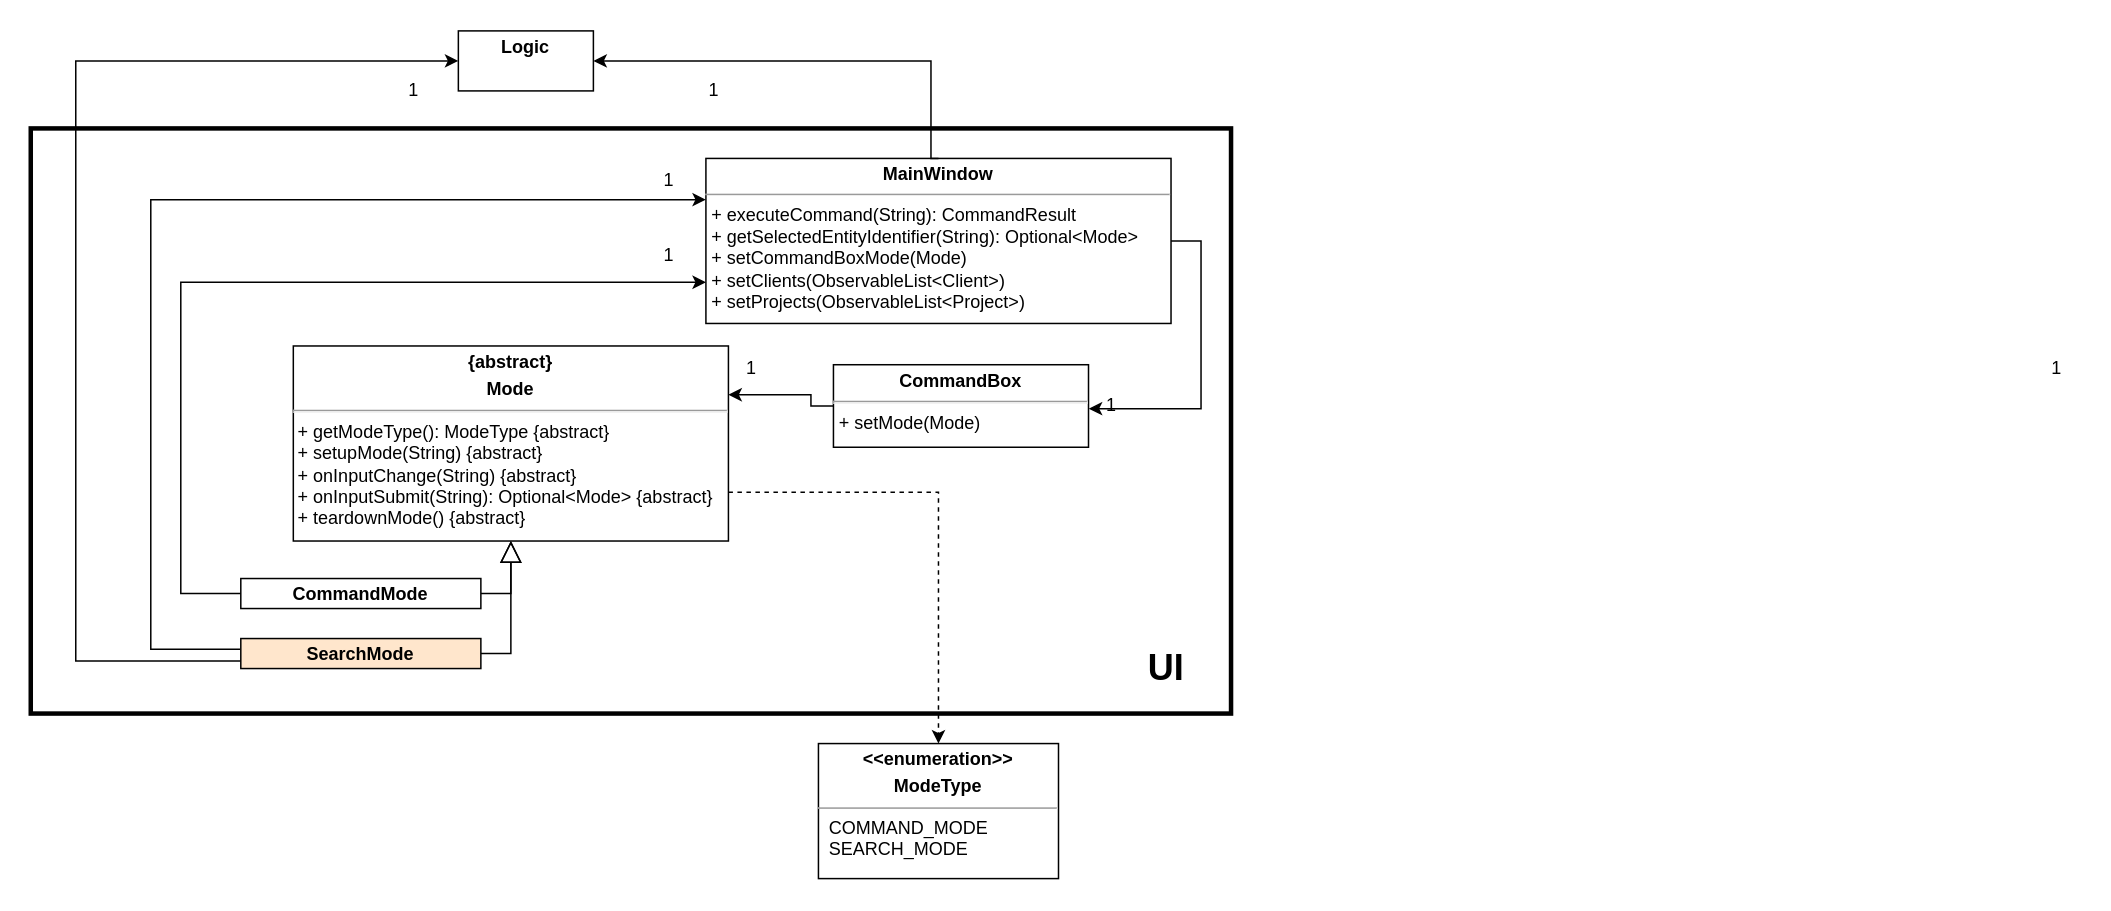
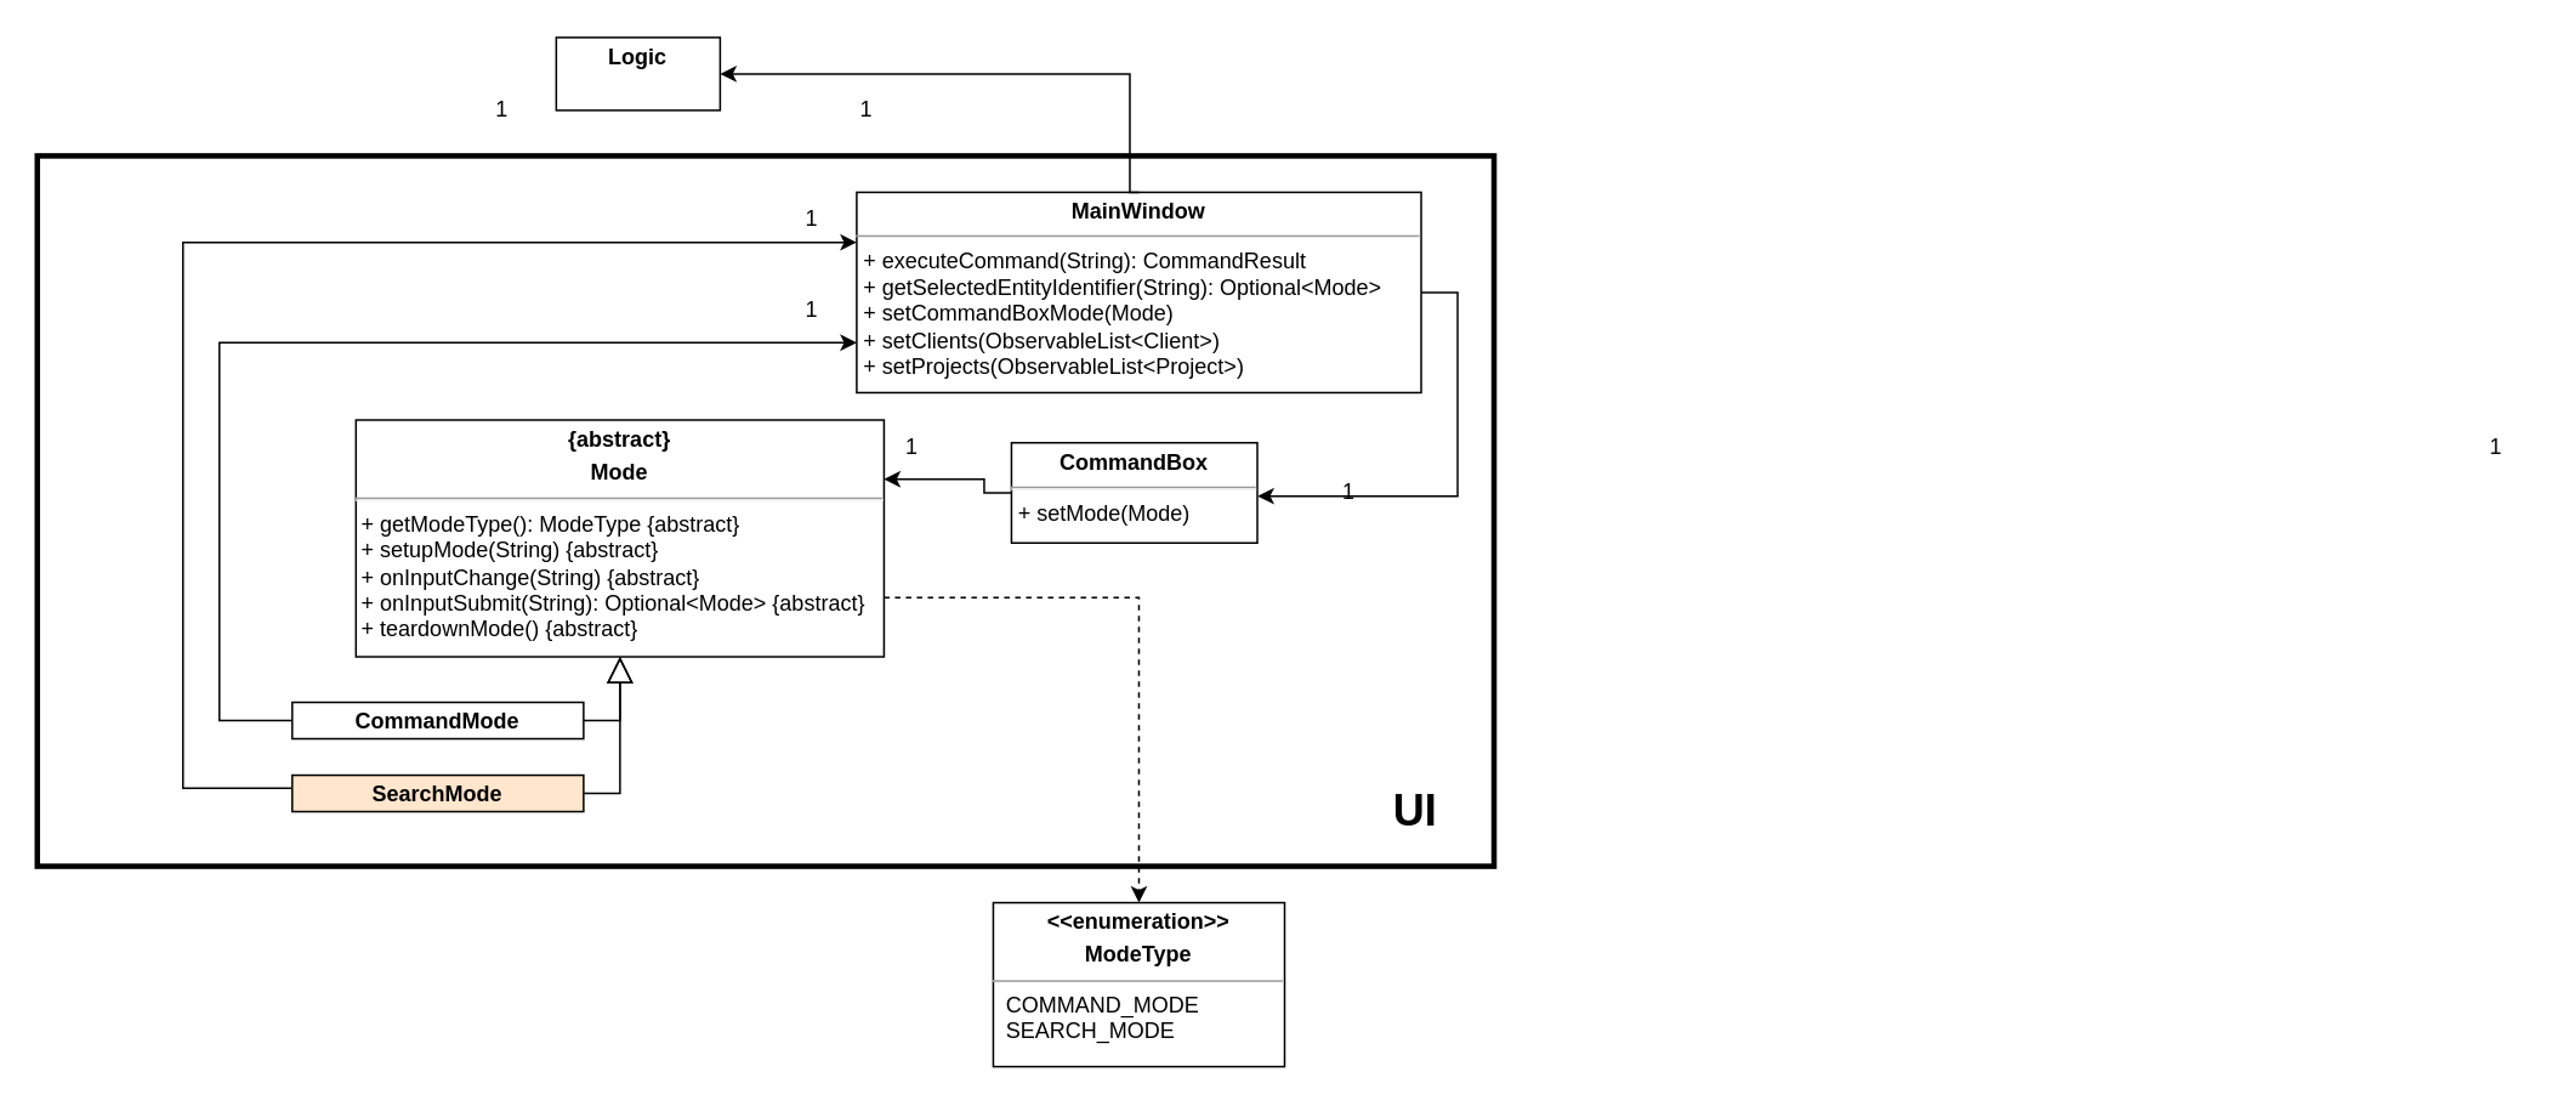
- <mxCell id="13" style="edgeStyle=elbowEdgeStyle;rounded=0;orthogonalLoop=1;jettySize=auto;html=1;exitX=0;exitY=0.75;exitDx=0;exitDy=0;entryX=0;entryY=0.5;entryDx=0;entryDy=0;" parent="1" source="15" target="3" edge="1"><mxGeometry relative="1" as="geometry"><mxPoint x="290" as="targetPoint" y="105" /><Array as="points"><mxPoint x="50" y="195" /></Array></mxGeometry></mxCell>
- <mxCell id="5" value="&lt;p style=&quot;margin:0px;margin-top:4px;text-align:center;&quot;&gt;&lt;b&gt;CommandBox&lt;/b&gt;&lt;/p&gt;&lt;hr&gt;&lt;p style=&quot;margin:0px;margin-left:4px;&quot;&gt;&lt;span style=&quot;background-color: initial;&quot;&gt;+ setMode(Mode)&lt;/span&gt;&lt;br&gt;&lt;/p&gt;&lt;p style=&quot;margin:0px;margin-left:4px;&quot;&gt;&lt;br&gt;&lt;/p&gt;" style="verticalAlign=top;align=left;overflow=fill;fontSize=12;fontFamily=Helvetica;html=1;whiteSpace=wrap;" parent="1" vertex="1"><mxGeometry x="555" y="242.5" width="170" height="55" as="geometry" /></mxCell>
+ <mxCell id="5" value="&lt;p style=&quot;margin:0px;margin-top:4px;text-align:center;&quot;&gt;&lt;b&gt;CommandBox&lt;/b&gt;&lt;/p&gt;&lt;hr&gt;&lt;p style=&quot;margin:0px;margin-left:4px;&quot;&gt;&lt;span style=&quot;background-color: initial;&quot;&gt;+ setMode(Mode)&lt;/span&gt;&lt;br&gt;&lt;/p&gt;&lt;p style=&quot;margin:0px;margin-left:4px;&quot;&gt;&lt;br&gt;&lt;/p&gt;" style="verticalAlign=top;align=left;overflow=fill;fontSize=12;fontFamily=Helvetica;html=1;whiteSpace=wrap;" parent="1" vertex="1"><mxGeometry x="555" y="242.5" width="135" height="55" as="geometry" /></mxCell>
